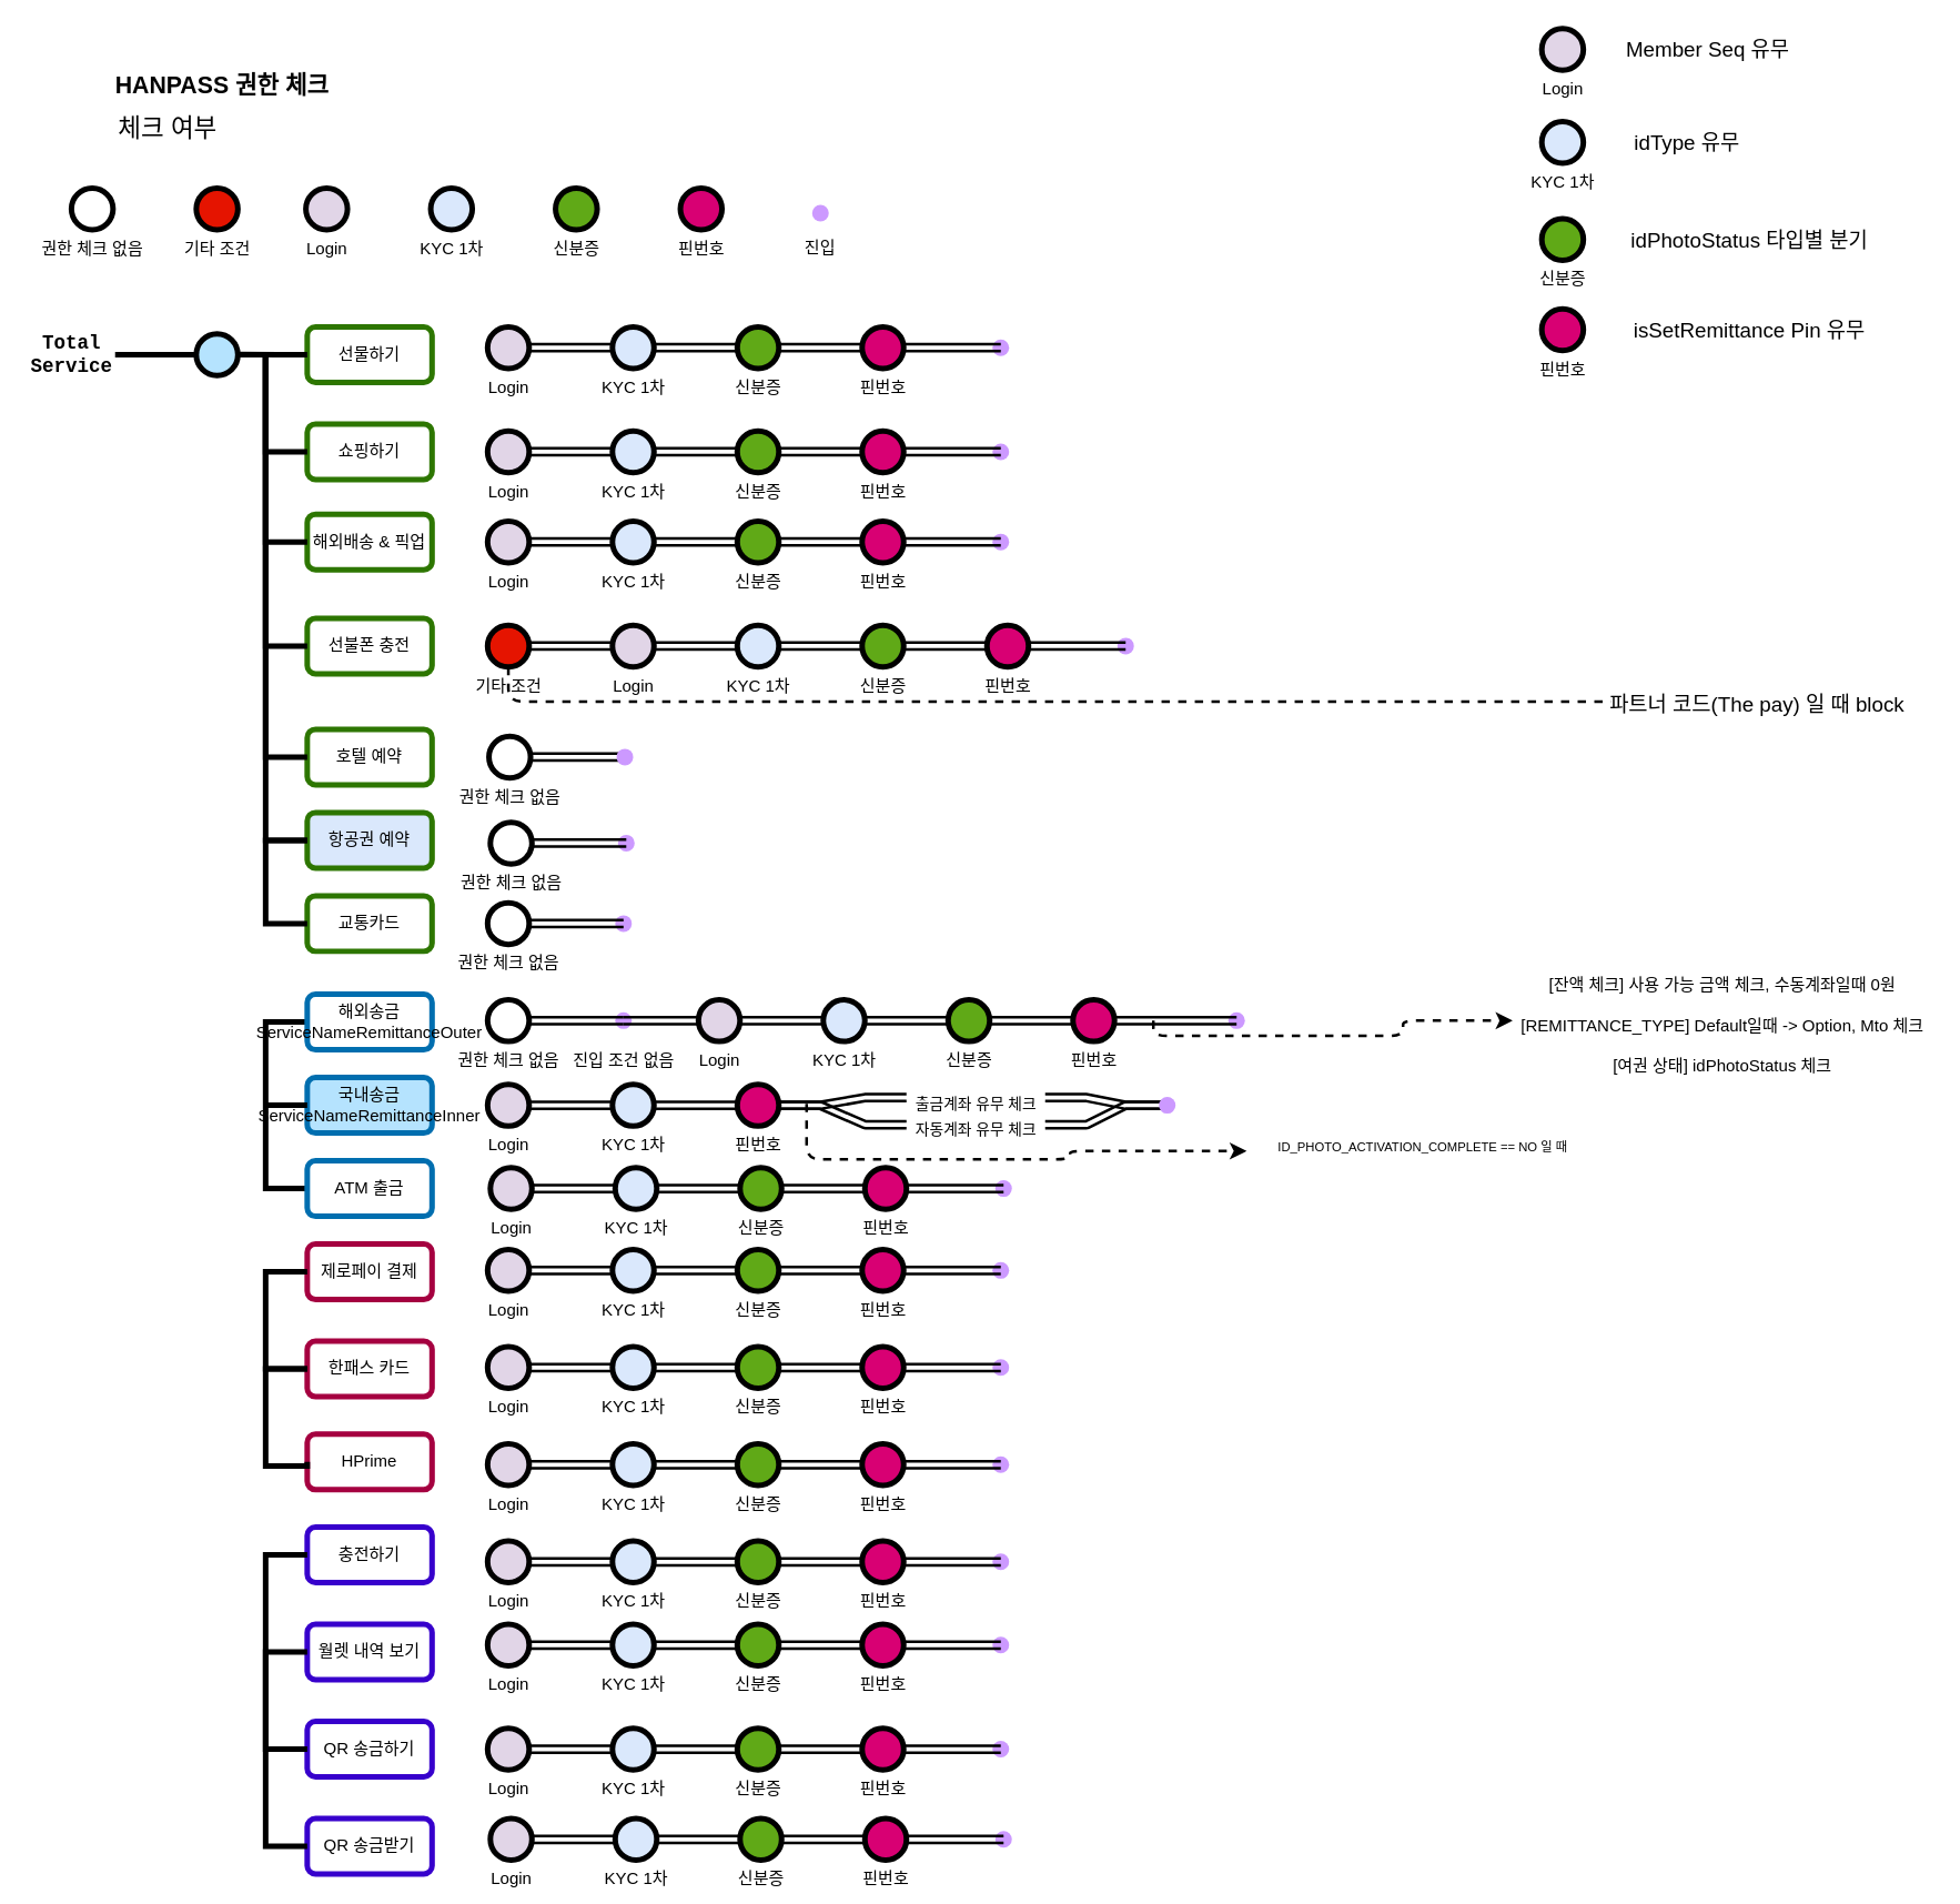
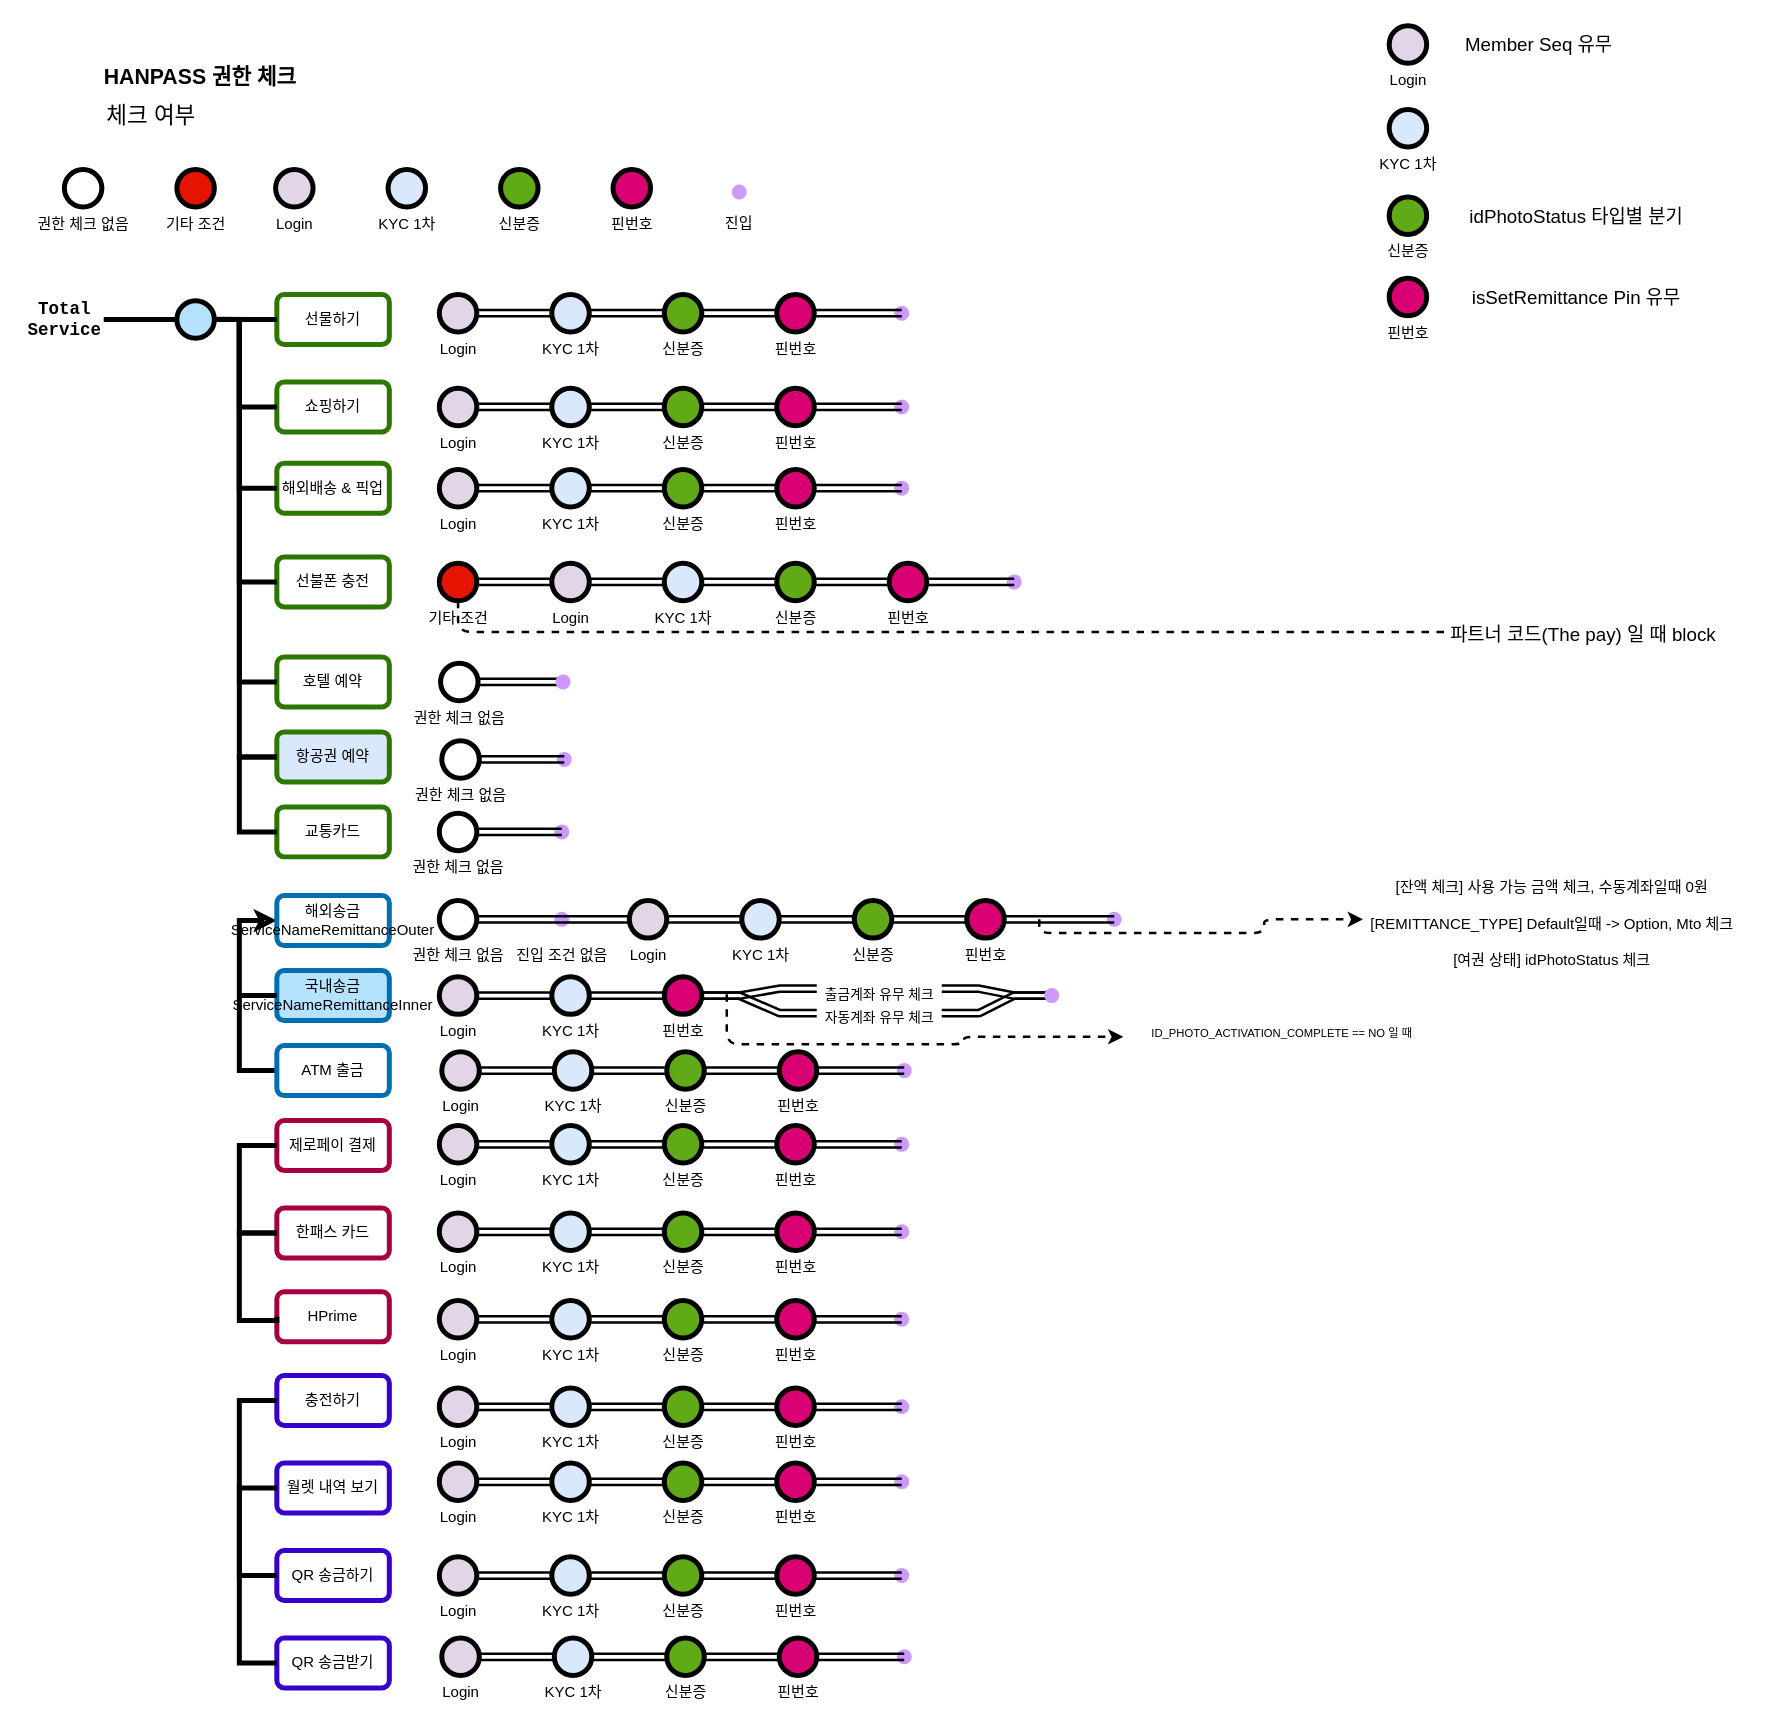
- <mxCell id="220" value="idType 유무" style="text;html=1;strokeColor=none;fillColor=none;align=center;verticalAlign=middle;whiteSpace=wrap;rounded=0;fillStyle=auto;fontSize=15;fontColor=none;" vertex="1" parent="218"><mxGeometry x="60" width="90" height="30" as="geometry" /></mxCell>
- <mxCell id="18" value="" style="edgeStyle=orthogonalEdgeStyle;rounded=0;html=1;jettySize=auto;orthogonalLoop=1;strokeWidth=4;endArrow=none;endFill=0;exitX=0;exitY=0.5;exitDx=0;exitDy=0;entryX=0;entryY=0.5;entryDx=0;entryDy=0;" edge="1" parent="1" source="24" target="22"><mxGeometry x="313" y="750.88" as="geometry"><mxPoint x="221" y="851" as="sourcePoint" /><mxPoint x="171" y="716" as="targetPoint" /><Array as="points"><mxPoint x="191" y="856" /><mxPoint x="191" y="736" /></Array></mxGeometry></mxCell>
+ <mxCell id="18" value="" style="edgeStyle=orthogonalEdgeStyle;rounded=0;html=1;jettySize=auto;orthogonalLoop=1;strokeWidth=4;endArrow=classic;endFill=0;exitX=0;exitY=0.5;exitDx=0;exitDy=0;entryX=0;entryY=0.5;entryDx=0;entryDy=0;" edge="1" parent="1" source="24" target="22"><mxGeometry x="313" y="750.88" as="geometry"><mxPoint x="221" y="851" as="sourcePoint" /><mxPoint x="171" y="716" as="targetPoint" /><Array as="points"><mxPoint x="191" y="856" /><mxPoint x="191" y="736" /></Array></mxGeometry></mxCell>
